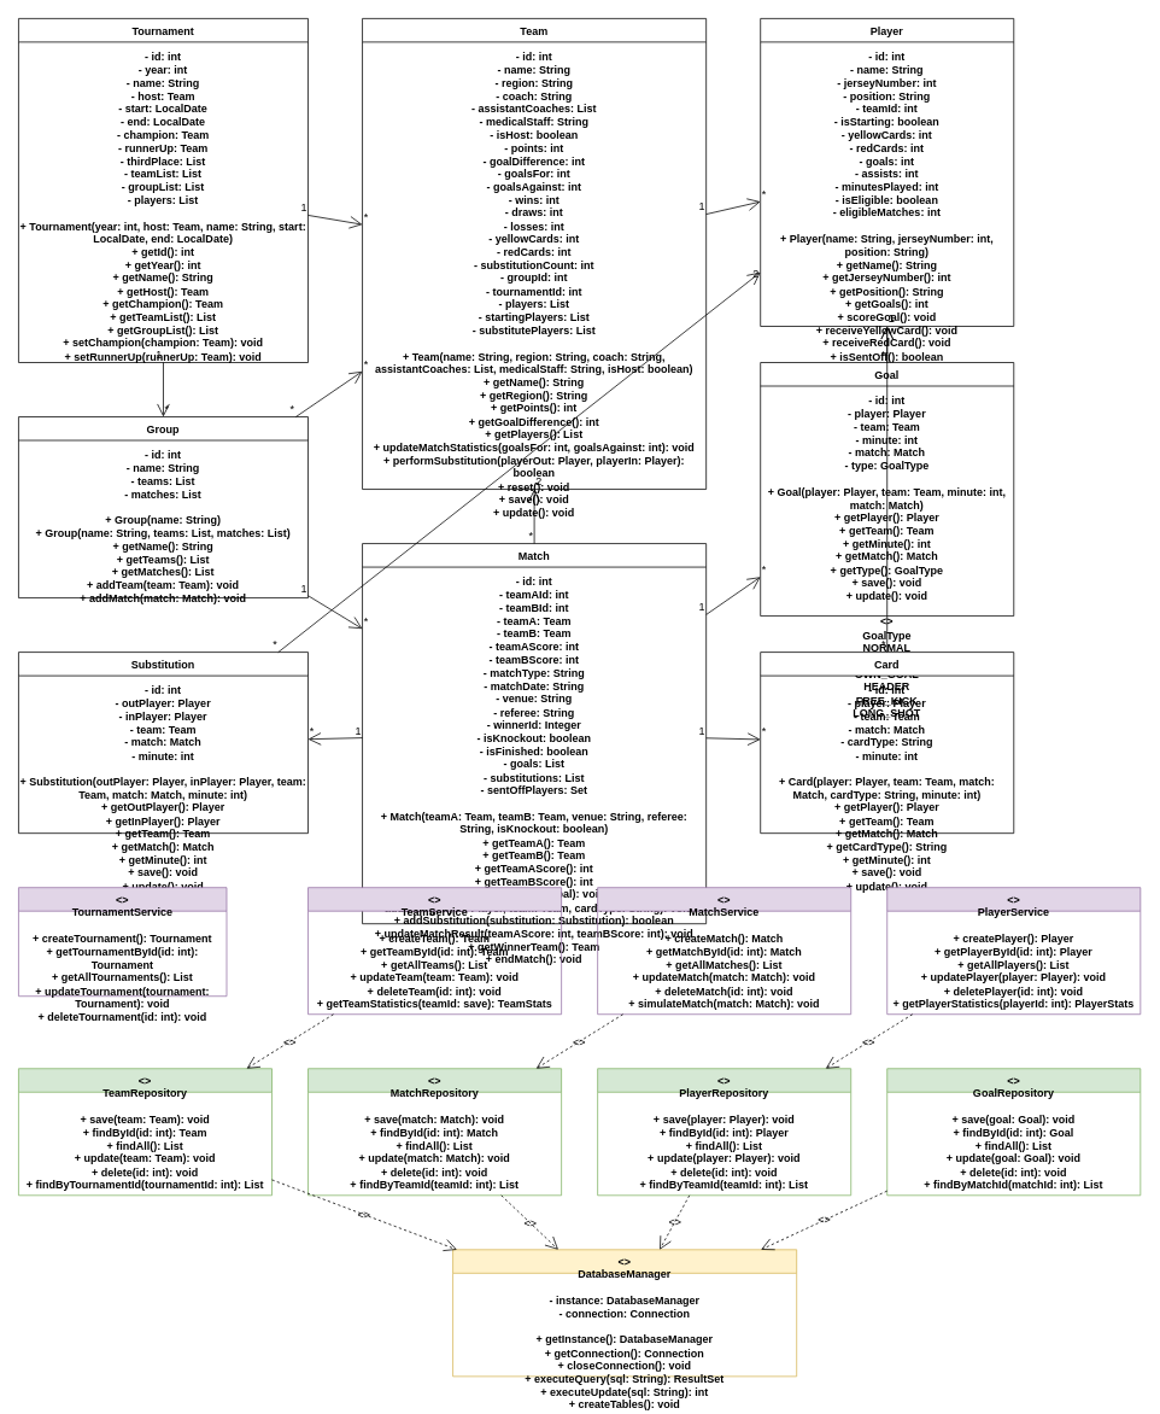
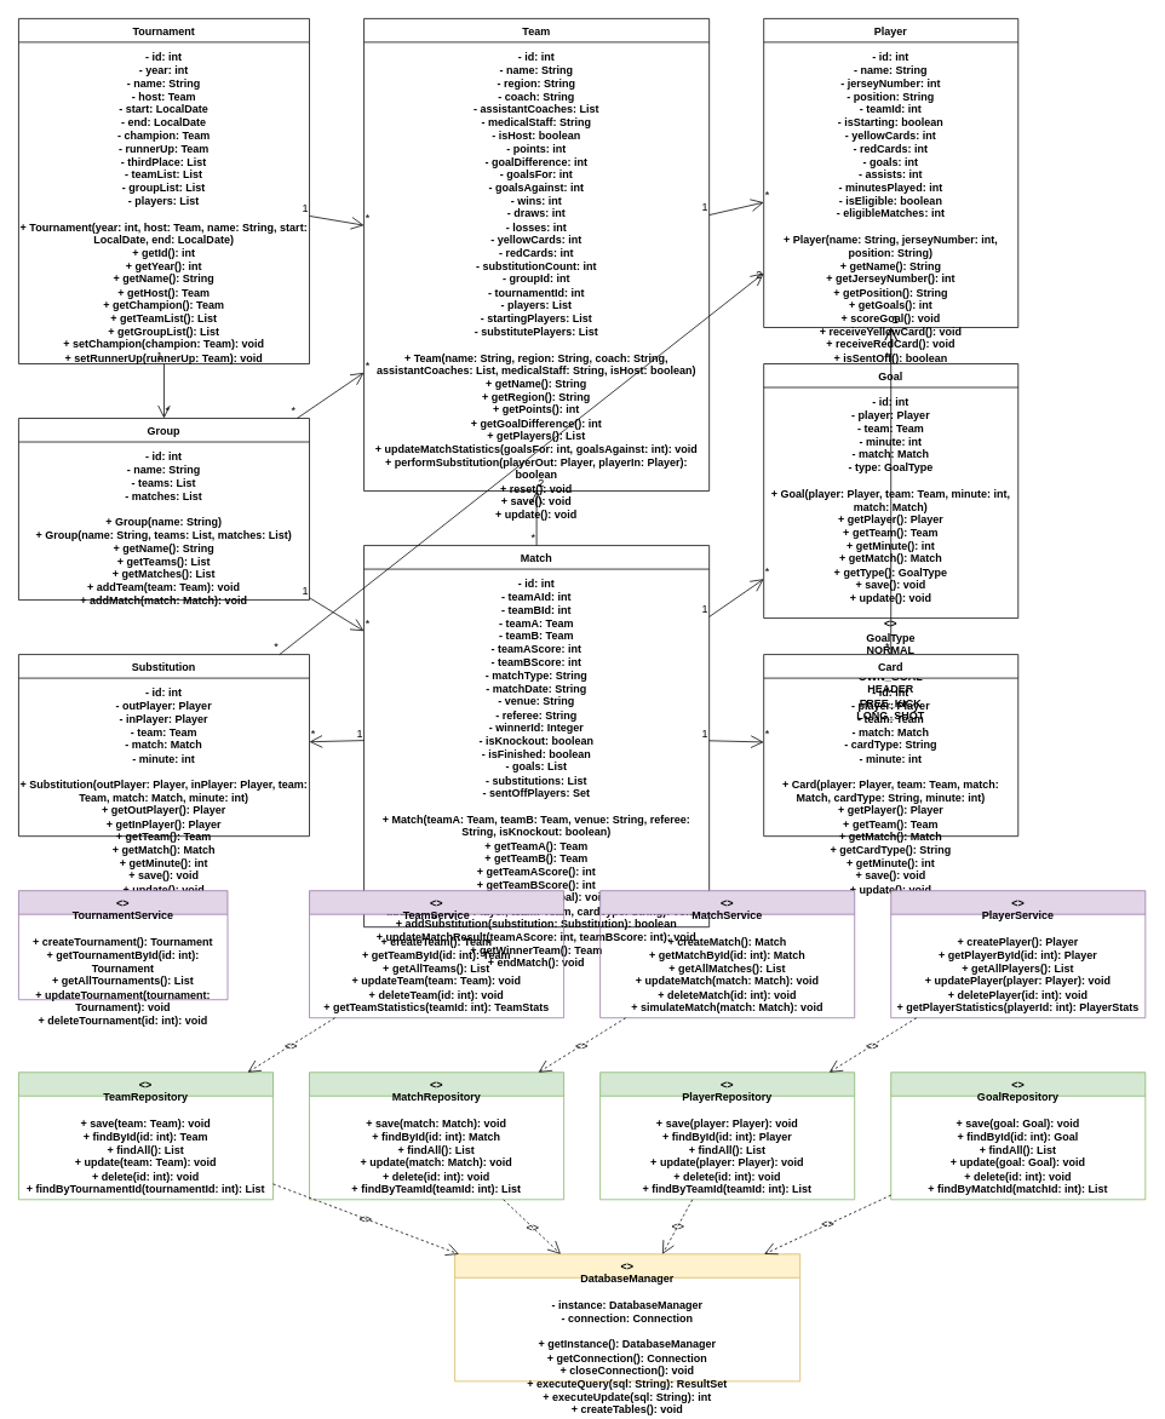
- <mxCell id="11" value="&lt;&lt;Service&gt;&gt;&#10;TeamService&#10;&#10;+ createTeam(): Team&#10;+ getTeamById(id: int): Team&#10;+ getAllTeams(): List&lt;Team&gt;&#10;+ updateTeam(team: Team): void&#10;+ deleteTeam(id: int): void&#10;+ getTeamStatistics(teamId: save): TeamStats" style="swimlane;fontStyle=1;align=center;verticalAlign=top;childLayout=stackLayout;horizontal=1;startSize=26;horizontalStack=0;resizeParent=1;resizeParentMax=0;resizeLast=0;collapsible=1;marginBottom=0;whiteSpace=wrap;html=1;fillColor=#e1d5e7;strokeColor=#9673a6;" vertex="1" parent="1"><mxGeometry x="340" y="980" width="280" height="140" as="geometry" /></mxCell>
+ <mxCell id="11" value="&lt;&lt;Service&gt;&gt;&#10;TeamService&#10;&#10;+ createTeam(): Team&#10;+ getTeamById(id: int): Team&#10;+ getAllTeams(): List&lt;Team&gt;&#10;+ updateTeam(team: Team): void&#10;+ deleteTeam(id: int): void&#10;+ getTeamStatistics(teamId: int): TeamStats" style="swimlane;fontStyle=1;align=center;verticalAlign=top;childLayout=stackLayout;horizontal=1;startSize=26;horizontalStack=0;resizeParent=1;resizeParentMax=0;resizeLast=0;collapsible=1;marginBottom=0;whiteSpace=wrap;html=1;fillColor=#e1d5e7;strokeColor=#9673a6;" vertex="1" parent="1"><mxGeometry x="340" y="980" width="280" height="140" as="geometry" /></mxCell>
